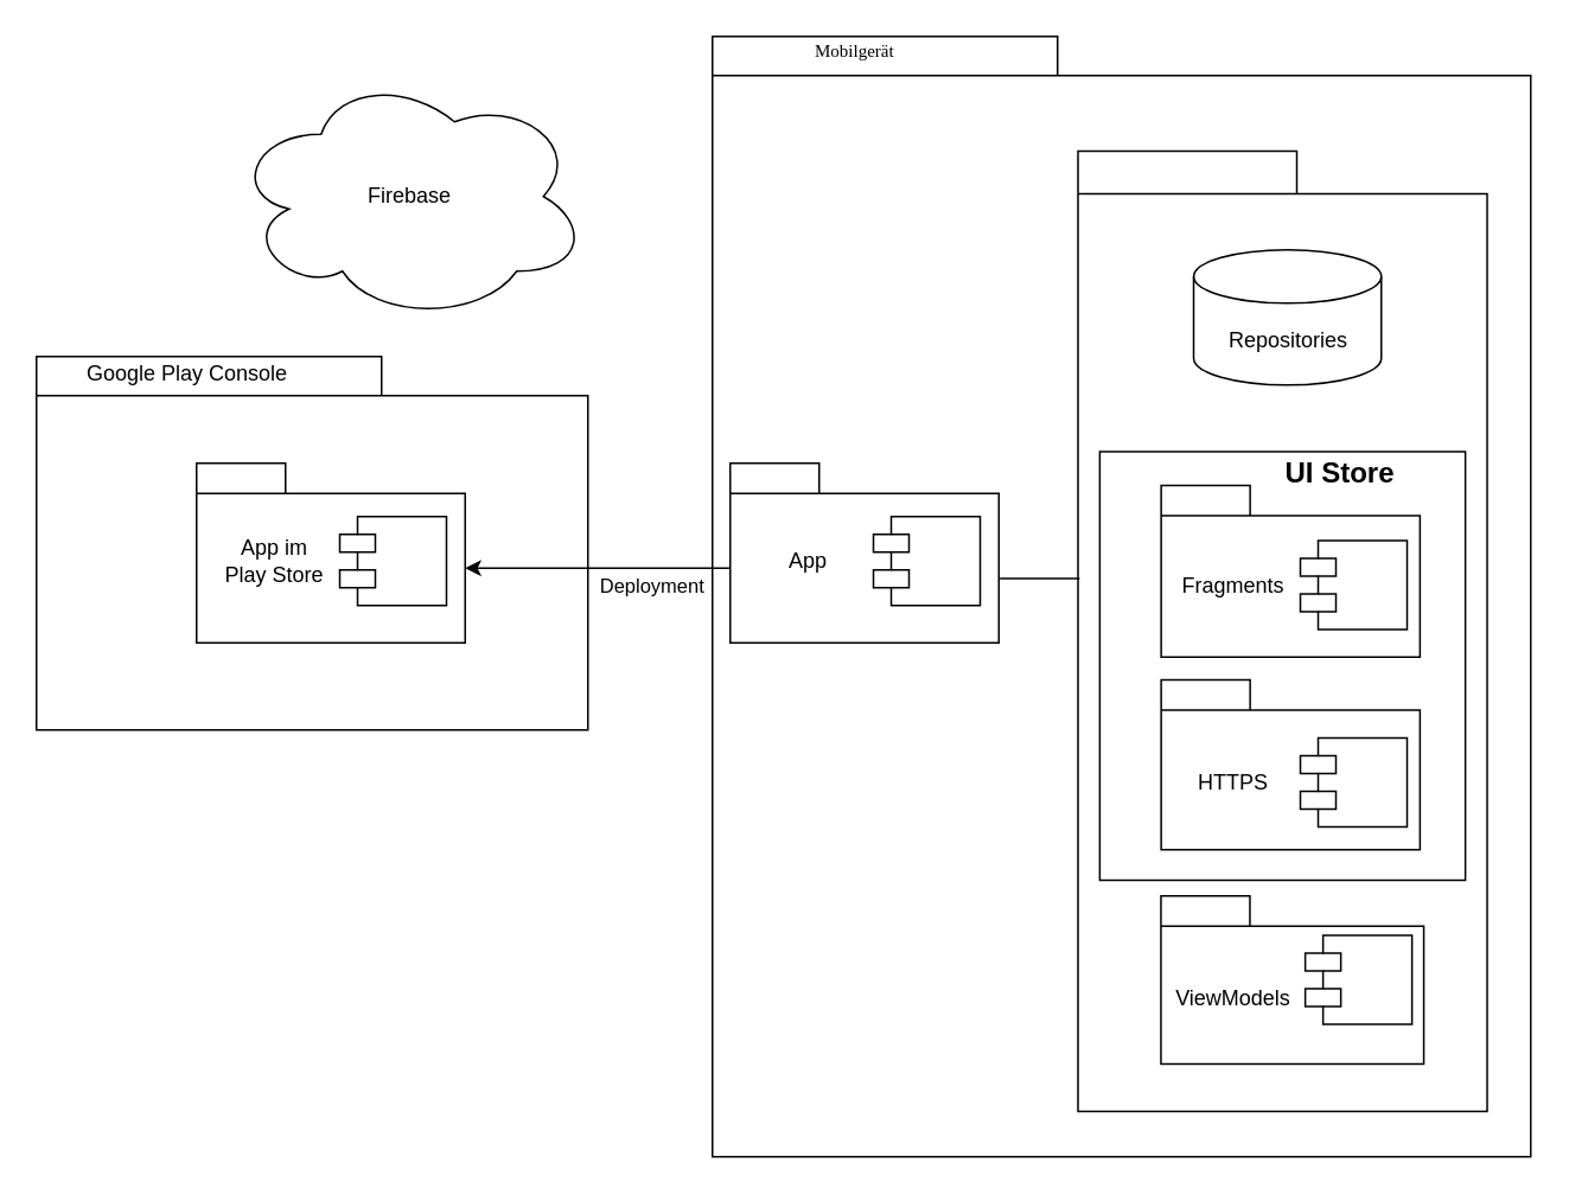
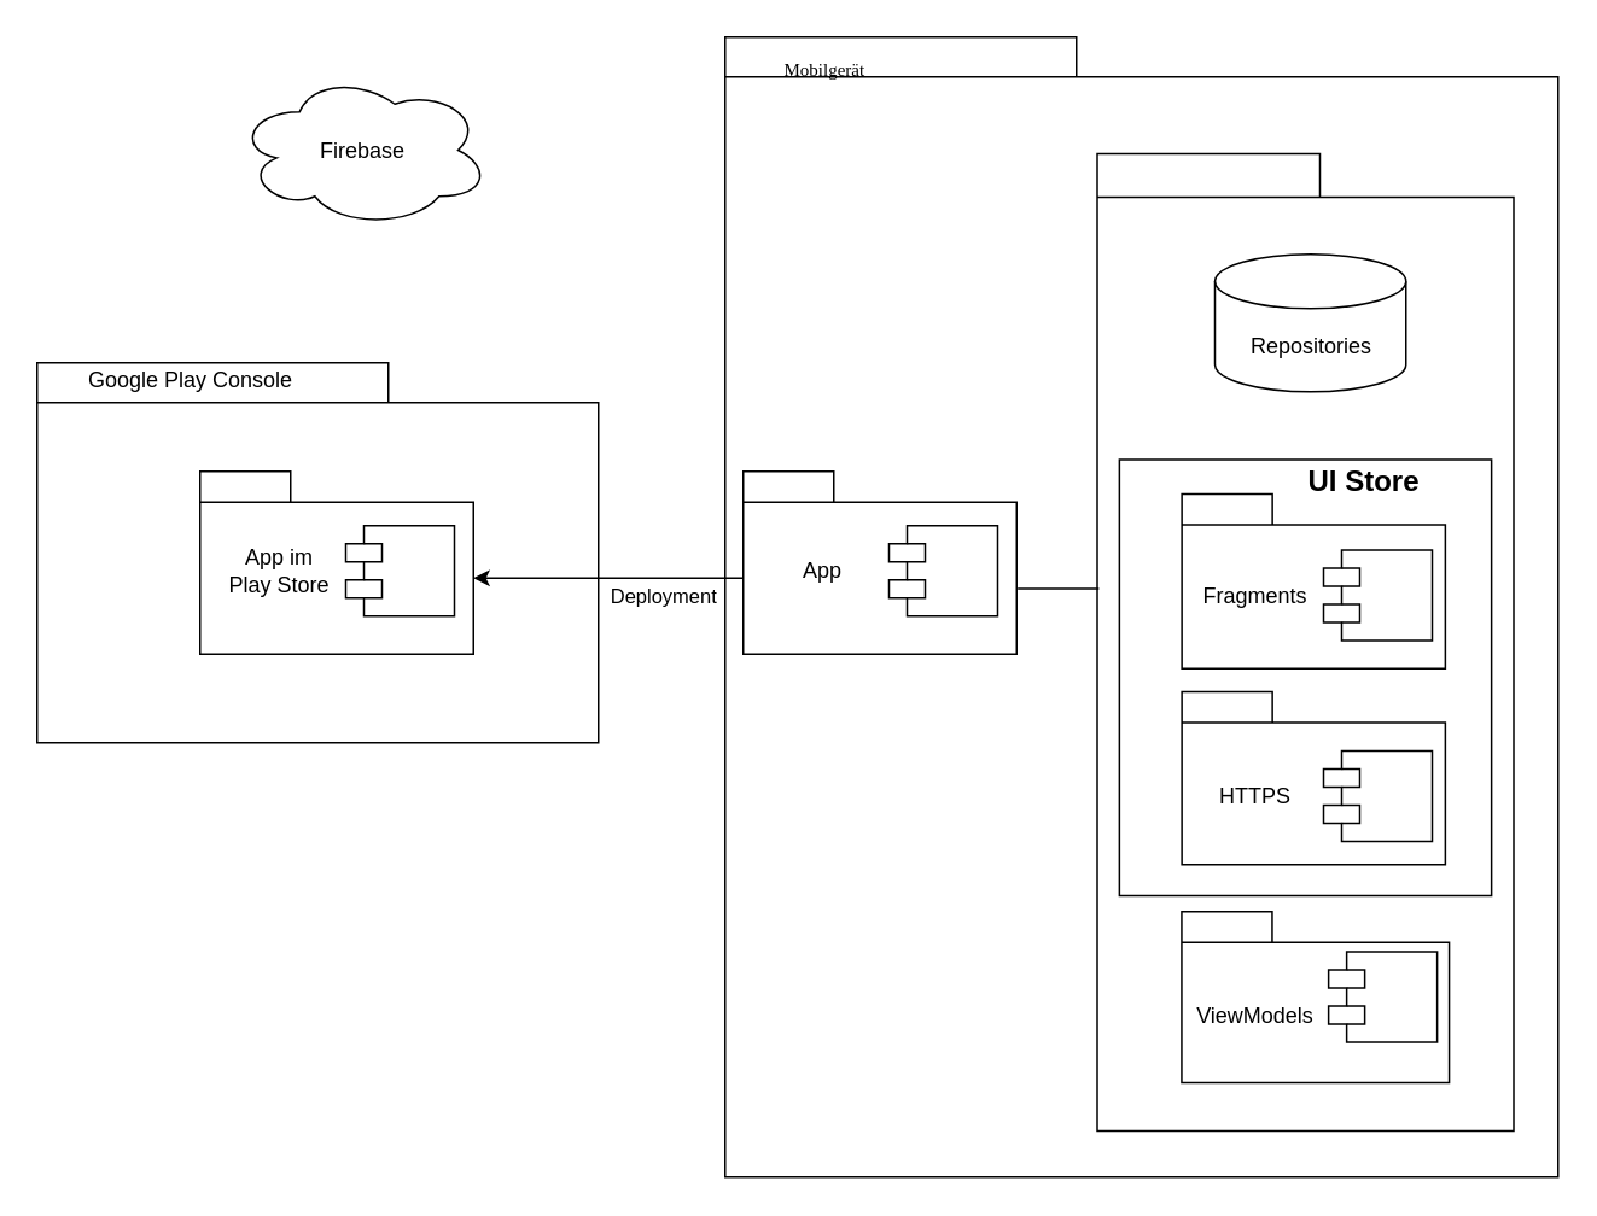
- <mxCell id="18" value="Mobilgerät" style="text;html=1;align=left;verticalAlign=top;spacingTop=-4;fontSize=10;fontFamily=Verdana" parent="1" vertex="1"><mxGeometry x="455.5" y="20" width="130" height="20" as="geometry" /></mxCell>
+ <mxCell id="18" value="Mobilgerät" style="text;html=1;align=left;verticalAlign=top;spacingTop=-4;fontSize=10;fontFamily=Verdana" parent="1" vertex="1"><mxGeometry x="430.5" y="30" width="130" height="20" as="geometry" /></mxCell>
- <mxCell id="23" value="Firebase" style="ellipse;shape=cloud;whiteSpace=wrap;html=1;" vertex="1" parent="1"><mxGeometry x="130" y="40" width="200" height="140" as="geometry" /></mxCell>
+ <mxCell id="23" value="Firebase" style="ellipse;shape=cloud;whiteSpace=wrap;html=1;" vertex="1" parent="1"><mxGeometry x="130" y="40" width="140" height="85" as="geometry" /></mxCell>
